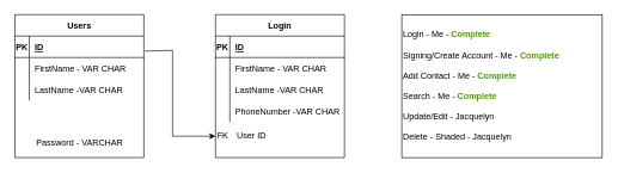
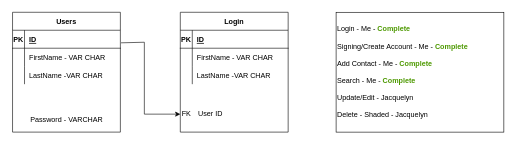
- <mxCell id="14" value="PhoneNumber -VAR CHAR" style="shape=partialRectangle;connectable=0;fillColor=none;top=0;left=0;bottom=0;right=0;align=left;spacingLeft=6;overflow=hidden;" parent="12" vertex="1"><mxGeometry x="20" width="160" height="30" as="geometry" /></mxCell>
